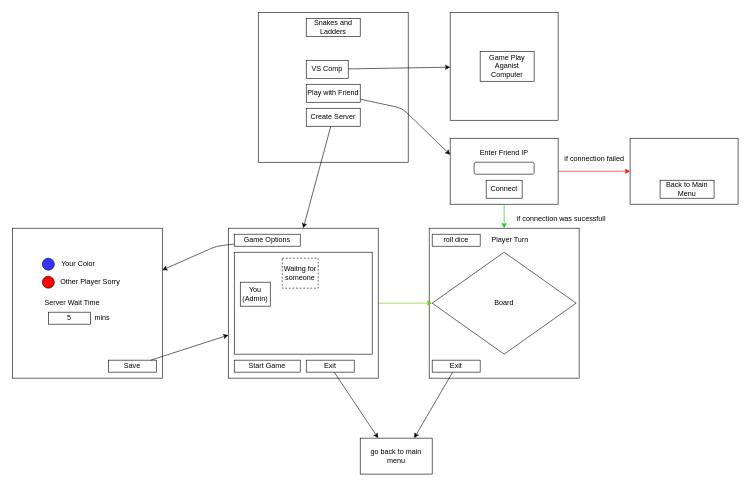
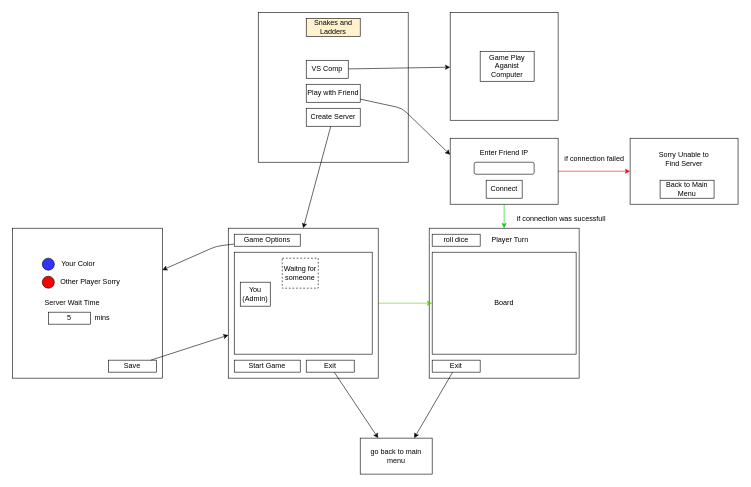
- <mxCell id="3" value="Snakes and Ladders" style="rounded=0;whiteSpace=wrap;html=1;" vertex="1" parent="1"><mxGeometry x="510" y="30" width="90" height="30" as="geometry" /></mxCell>
+ <mxCell id="3" value="Snakes and Ladders" style="rounded=0;whiteSpace=wrap;html=1;fillColor=#fff2cc;" vertex="1" parent="1"><mxGeometry x="510" y="30" width="90" height="30" as="geometry" /></mxCell>
+ <mxCell id="20" value="Sorry Unable to Find Server" style="text;html=1;align=center;verticalAlign=middle;whiteSpace=wrap;rounded=0;" vertex="1" parent="1"><mxGeometry x="1095" y="250" width="90" height="30" as="geometry" /></mxCell>
- <mxCell id="24" value="Board" style="rhombus;whiteSpace=wrap;html=1;" vertex="1" parent="1"><mxGeometry x="720" y="420" width="240" height="170" as="geometry" /></mxCell>
+ <mxCell id="24" value="Board" style="rounded=0;whiteSpace=wrap;html=1;" vertex="1" parent="1"><mxGeometry x="720" y="420" width="240" height="170" as="geometry" /></mxCell>
